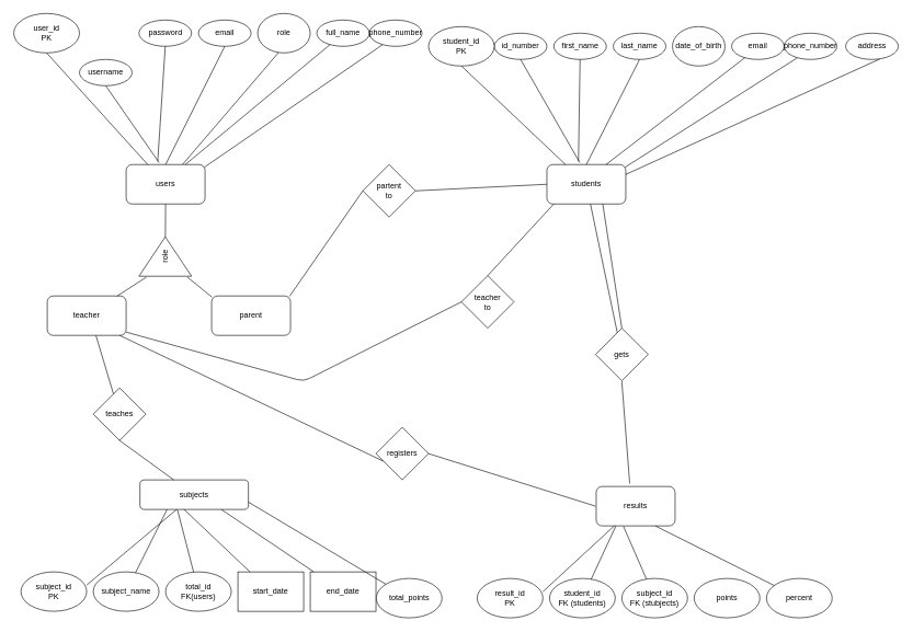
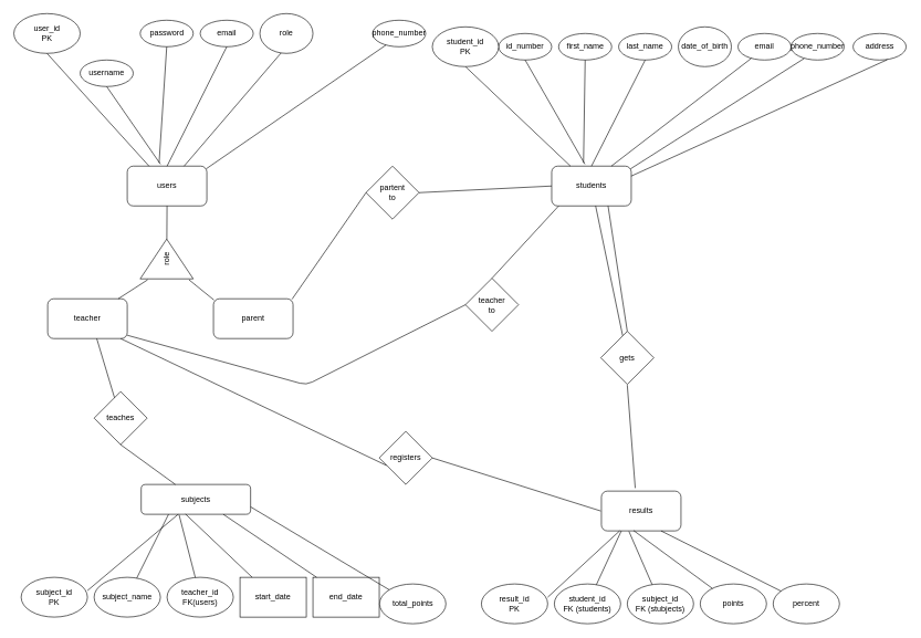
- <mxCell id="7" value="full_name" style="ellipse;whiteSpace=wrap;html=1;" vertex="1" parent="1"><mxGeometry x="481" y="30" width="80" height="40" as="geometry" /></mxCell>
- <mxCell id="8" value="" style="endArrow=none;html=1;exitX=0.75;exitY=0;exitDx=0;exitDy=0;entryX=0.25;entryY=0.938;entryDx=0;entryDy=0;entryPerimeter=0;" edge="1" parent="1" source="2" target="7"><mxGeometry width="50" height="50" relative="1" as="geometry"><mxPoint x="521.091" y="140" as="sourcePoint" /><mxPoint x="452" y="60" as="targetPoint" /></mxGeometry></mxCell>
+ <mxCell id="54" value="" style="endArrow=none;html=1;exitX=0.405;exitY=0.992;exitDx=0;exitDy=0;exitPerimeter=0;" edge="1" source="47" target="53" parent="1"><mxGeometry width="50" height="50" relative="1" as="geometry"><mxPoint x="956" y="820" as="sourcePoint" /><mxPoint x="955" y="920" as="targetPoint" /></mxGeometry></mxCell>
- <mxCell id="39" value="total_id&lt;br&gt;FK(users)" style="ellipse;whiteSpace=wrap;html=1;" vertex="1" parent="1"><mxGeometry x="251" y="870" width="100" height="60" as="geometry" /></mxCell>
+ <mxCell id="39" value="teacher_id&lt;br&gt;FK(users)" style="ellipse;whiteSpace=wrap;html=1;" vertex="1" parent="1"><mxGeometry x="251" y="870" width="100" height="60" as="geometry" /></mxCell>
